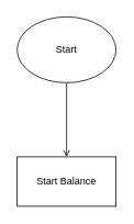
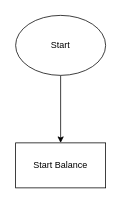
- <mxCell id="2" value="" style="edgeStyle=orthogonalEdgeStyle;rounded=0;orthogonalLoop=1;jettySize=auto;html=1;endArrow=open;" edge="1" parent="1" source="3" target="4"><mxGeometry relative="1" as="geometry" /></mxCell>
+ <mxCell id="2" value="" style="edgeStyle=orthogonalEdgeStyle;rounded=0;orthogonalLoop=1;jettySize=auto;html=1;" edge="1" parent="1" source="3" target="4"><mxGeometry relative="1" as="geometry" /></mxCell>
